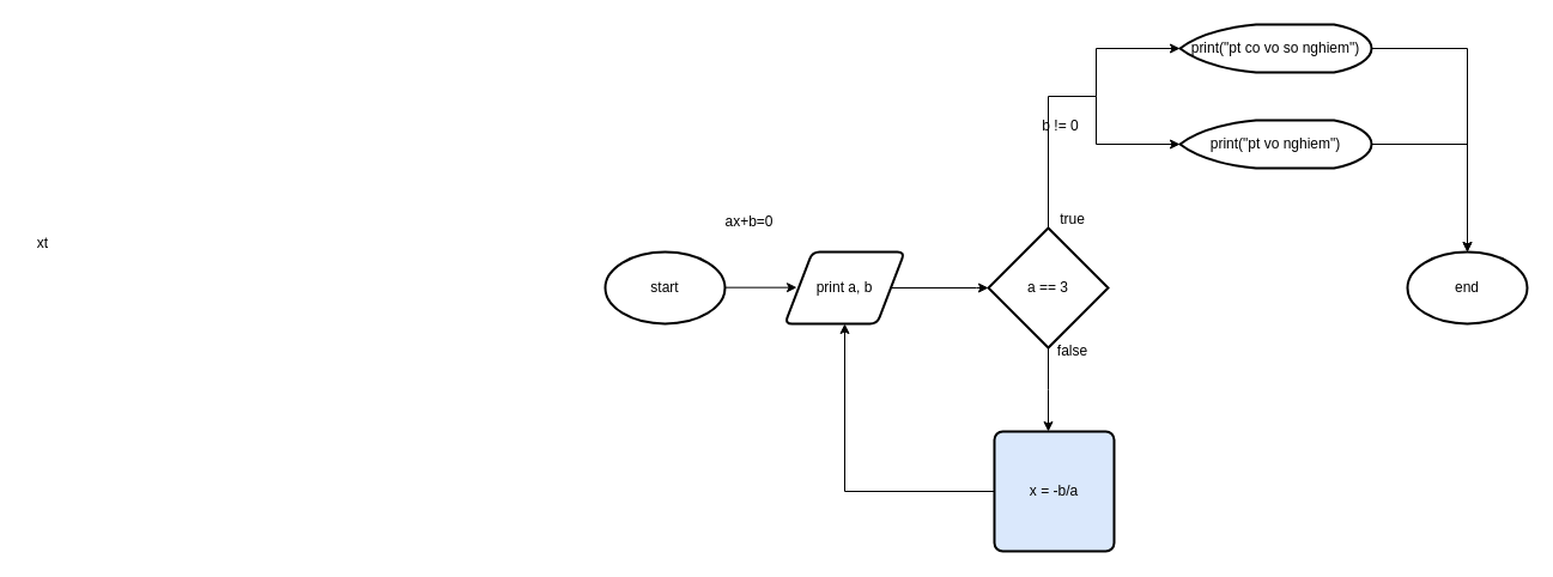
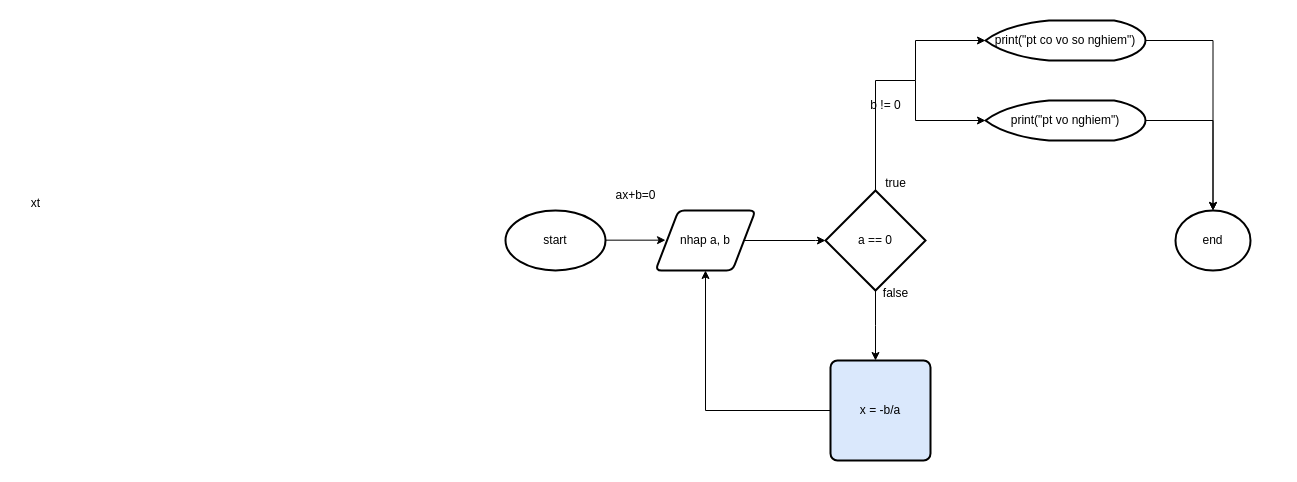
- <mxCell id="3" value="ax+b=0" style="text;html=1;align=center;verticalAlign=middle;resizable=0;points=[];autosize=1;strokeColor=none;fillColor=none;" vertex="1" parent="1"><mxGeometry x="595" y="170" width="60" height="30" as="geometry" /></mxCell>
+ <mxCell id="3" value="ax+b=0" style="text;html=1;align=center;verticalAlign=middle;resizable=0;points=[];autosize=1;strokeColor=none;fillColor=none;" vertex="1" parent="1"><mxGeometry x="605" y="180" width="60" height="30" as="geometry" /></mxCell>
- <mxCell id="6" value="print a, b" style="shape=parallelogram;html=1;strokeWidth=2;perimeter=parallelogramPerimeter;whiteSpace=wrap;rounded=1;arcSize=12;size=0.23;" vertex="1" parent="1"><mxGeometry x="655" y="210" width="100" height="60" as="geometry" /></mxCell>
+ <mxCell id="6" value="nhap a, b" style="shape=parallelogram;html=1;strokeWidth=2;perimeter=parallelogramPerimeter;whiteSpace=wrap;rounded=1;arcSize=12;size=0.23;" vertex="1" parent="1"><mxGeometry x="655" y="210" width="100" height="60" as="geometry" /></mxCell>
- <mxCell id="9" value="a == 3" style="strokeWidth=2;html=1;shape=mxgraph.flowchart.decision;whiteSpace=wrap;" vertex="1" parent="1"><mxGeometry x="825" y="190" width="100" height="100" as="geometry" /></mxCell>
+ <mxCell id="9" value="a == 0" style="strokeWidth=2;html=1;shape=mxgraph.flowchart.decision;whiteSpace=wrap;" vertex="1" parent="1"><mxGeometry x="825" y="190" width="100" height="100" as="geometry" /></mxCell>
- <mxCell id="19" value="end" style="strokeWidth=2;html=1;shape=mxgraph.flowchart.start_1;whiteSpace=wrap;" vertex="1" parent="1"><mxGeometry x="1175" y="210" width="100" height="60" as="geometry" /></mxCell>
+ <mxCell id="19" value="end" style="strokeWidth=2;html=1;shape=mxgraph.flowchart.start_1;whiteSpace=wrap;" vertex="1" parent="1"><mxGeometry x="1175" y="210" width="75" height="60" as="geometry" /></mxCell>
